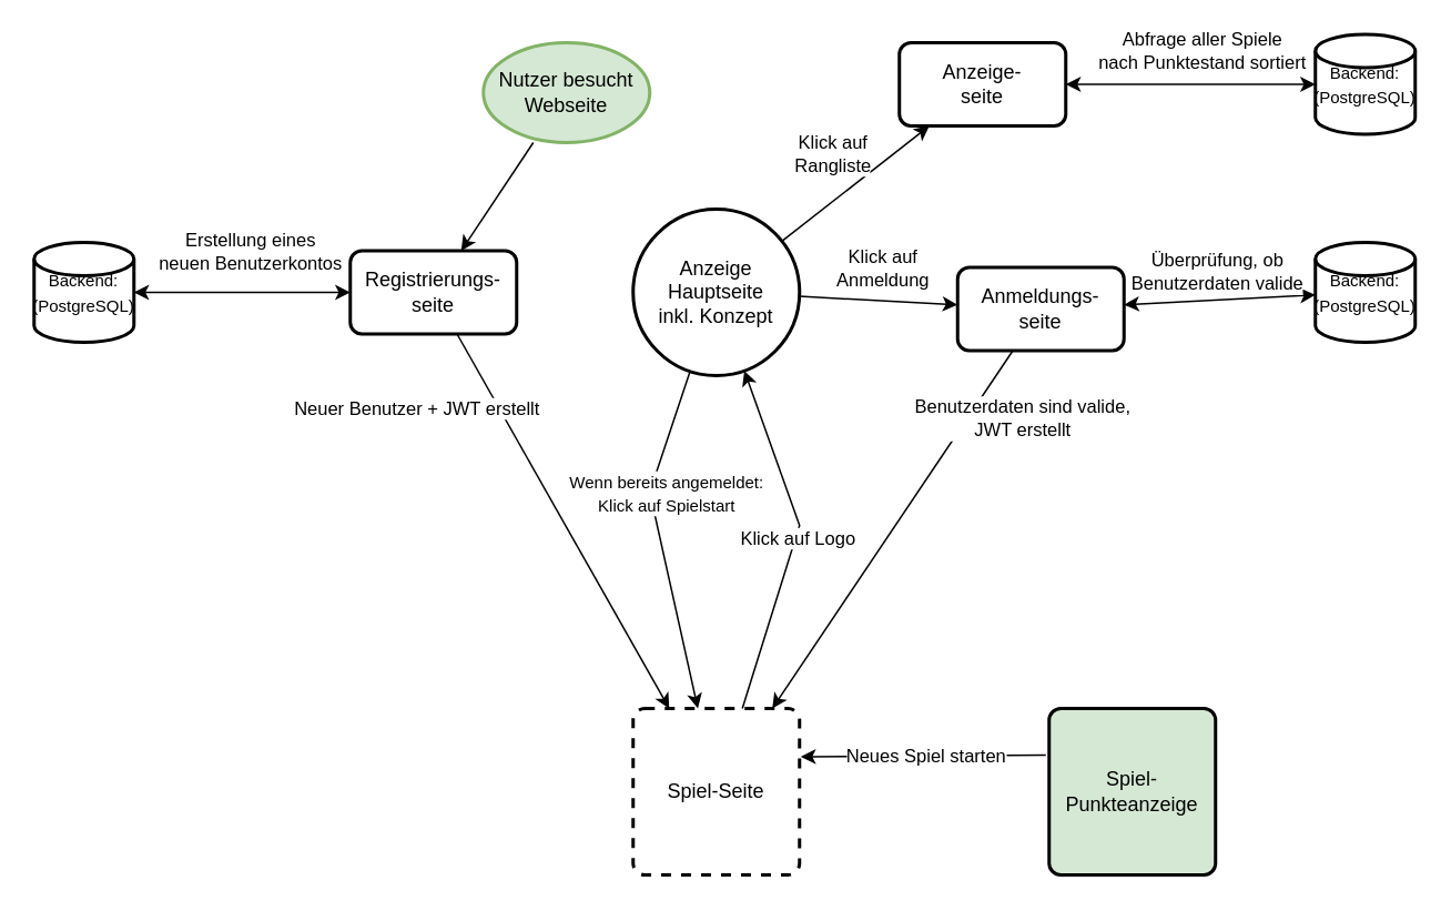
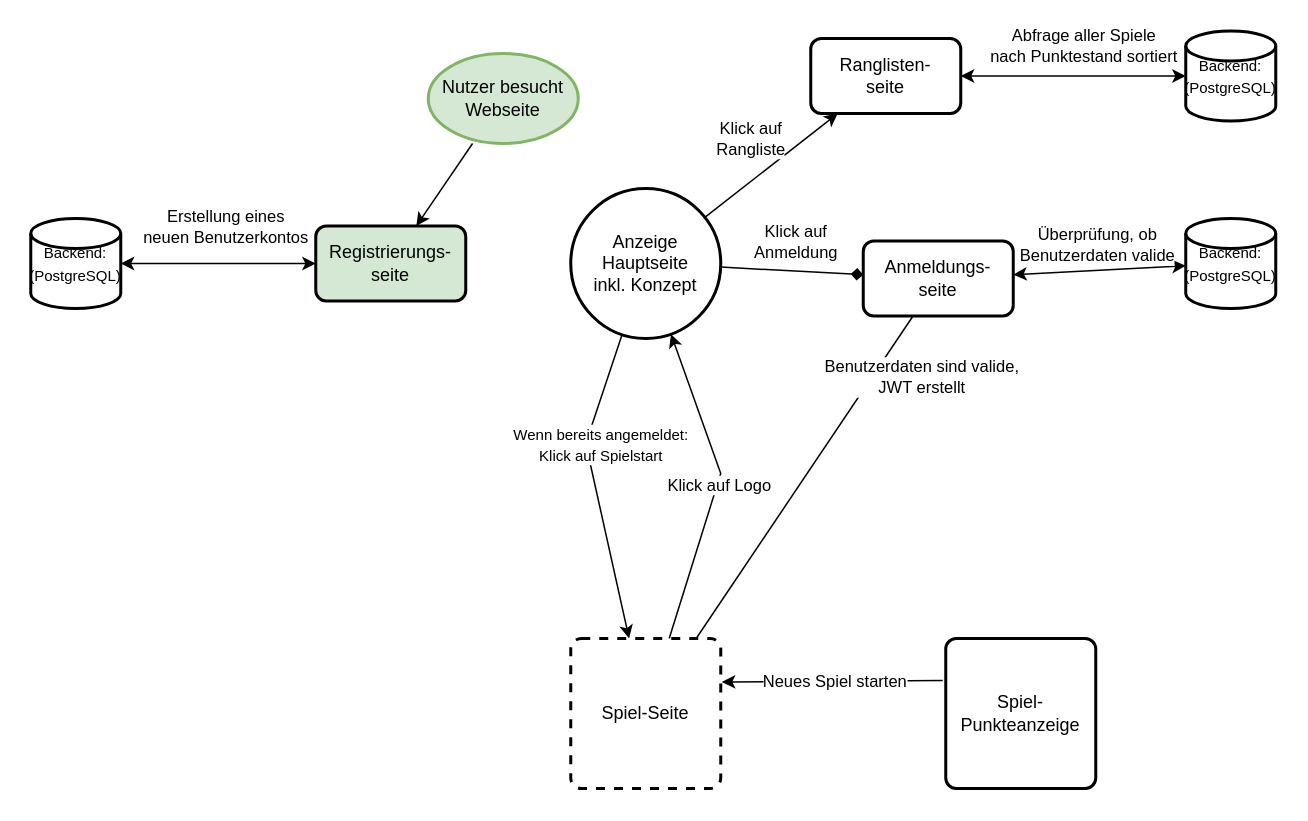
- <mxCell id="24" value="&lt;div&gt;Anzeige-&lt;/div&gt;&lt;div&gt;seite&lt;br&gt;&lt;/div&gt;" style="rounded=1;whiteSpace=wrap;html=1;absoluteArcSize=1;arcSize=14;strokeWidth=2;" vertex="1" parent="1"><mxGeometry x="540" y="25" width="100" height="50" as="geometry" /></mxCell>
+ <mxCell id="24" value="&lt;div&gt;Ranglisten-&lt;/div&gt;&lt;div&gt;seite&lt;br&gt;&lt;/div&gt;" style="rounded=1;whiteSpace=wrap;html=1;absoluteArcSize=1;arcSize=14;strokeWidth=2;" vertex="1" parent="1"><mxGeometry x="540" y="25" width="100" height="50" as="geometry" /></mxCell>
- <mxCell id="3" value="Nutzer besucht Webseite" style="strokeWidth=2;html=1;shape=mxgraph.flowchart.start_1;whiteSpace=wrap;fillColor=#d5e8d4;strokeColor=#82b366;" vertex="1" parent="1"><mxGeometry x="290" y="25" width="100" height="60" as="geometry" /></mxCell>
+ <mxCell id="3" value="Nutzer besucht Webseite" style="strokeWidth=2;html=1;shape=mxgraph.flowchart.start_1;whiteSpace=wrap;fillColor=#d5e8d4;strokeColor=#82b366;" vertex="1" parent="1"><mxGeometry x="285" y="35" width="100" height="60" as="geometry" /></mxCell>
- <mxCell id="16" value="&lt;div&gt;Registrierungs-&lt;/div&gt;&lt;div&gt;seite&lt;/div&gt;" style="rounded=1;whiteSpace=wrap;html=1;absoluteArcSize=1;arcSize=14;strokeWidth=2;" vertex="1" parent="1"><mxGeometry x="210" y="150" width="100" height="50" as="geometry" /></mxCell>
+ <mxCell id="16" value="&lt;div&gt;Registrierungs-&lt;/div&gt;&lt;div&gt;seite&lt;/div&gt;" style="rounded=1;whiteSpace=wrap;html=1;absoluteArcSize=1;arcSize=14;strokeWidth=2;fillColor=#d5e8d4;" vertex="1" parent="1"><mxGeometry x="210" y="150" width="100" height="50" as="geometry" /></mxCell>
- <mxCell id="6" value="" style="endArrow=classic;html=1;rounded=0;" edge="1" parent="1" source="4" target="8"><mxGeometry width="50" height="50" relative="1" as="geometry"><mxPoint x="660" y="235" as="sourcePoint" /><mxPoint x="630" y="175" as="targetPoint" /></mxGeometry></mxCell>
+ <mxCell id="6" value="" style="endArrow=diamond;html=1;rounded=0;" edge="1" parent="1" source="4" target="8"><mxGeometry width="50" height="50" relative="1" as="geometry"><mxPoint x="660" y="235" as="sourcePoint" /><mxPoint x="630" y="175" as="targetPoint" /></mxGeometry></mxCell>
- <mxCell id="20" value="" style="endArrow=classic;html=1;rounded=0;" edge="1" parent="1" source="16" target="13"><mxGeometry width="50" height="50" relative="1" as="geometry"><mxPoint x="609" y="210" as="sourcePoint" /><mxPoint x="481" y="365" as="targetPoint" /></mxGeometry></mxCell>
- <mxCell id="21" value="Neuer Benutzer + JWT erstellt" style="edgeLabel;html=1;align=center;verticalAlign=middle;resizable=0;points=[];" vertex="1" connectable="0" parent="20"><mxGeometry x="-0.263" y="2" relative="1" as="geometry"><mxPoint x="-73" y="-37" as="offset" /></mxGeometry></mxCell>
- <mxCell id="11" value="" style="endArrow=classic;html=1;rounded=0;" edge="1" parent="1" source="8" target="13"><mxGeometry width="50" height="50" relative="1" as="geometry"><mxPoint x="670" y="285" as="sourcePoint" /><mxPoint x="630" y="295" as="targetPoint" /></mxGeometry></mxCell>
+ <mxCell id="11" value="" style="endArrow=none;html=1;rounded=0;" edge="1" parent="1" source="8" target="13"><mxGeometry width="50" height="50" relative="1" as="geometry"><mxPoint x="670" y="285" as="sourcePoint" /><mxPoint x="630" y="295" as="targetPoint" /></mxGeometry></mxCell>
- <mxCell id="30" value="Spiel-Punkteanzeige" style="rounded=1;whiteSpace=wrap;html=1;absoluteArcSize=1;arcSize=14;strokeWidth=2;fillColor=#d5e8d4;" vertex="1" parent="1"><mxGeometry x="630" y="425" width="100" height="100" as="geometry" /></mxCell>
+ <mxCell id="30" value="Spiel-Punkteanzeige" style="rounded=1;whiteSpace=wrap;html=1;absoluteArcSize=1;arcSize=14;strokeWidth=2;" vertex="1" parent="1"><mxGeometry x="630" y="425" width="100" height="100" as="geometry" /></mxCell>
